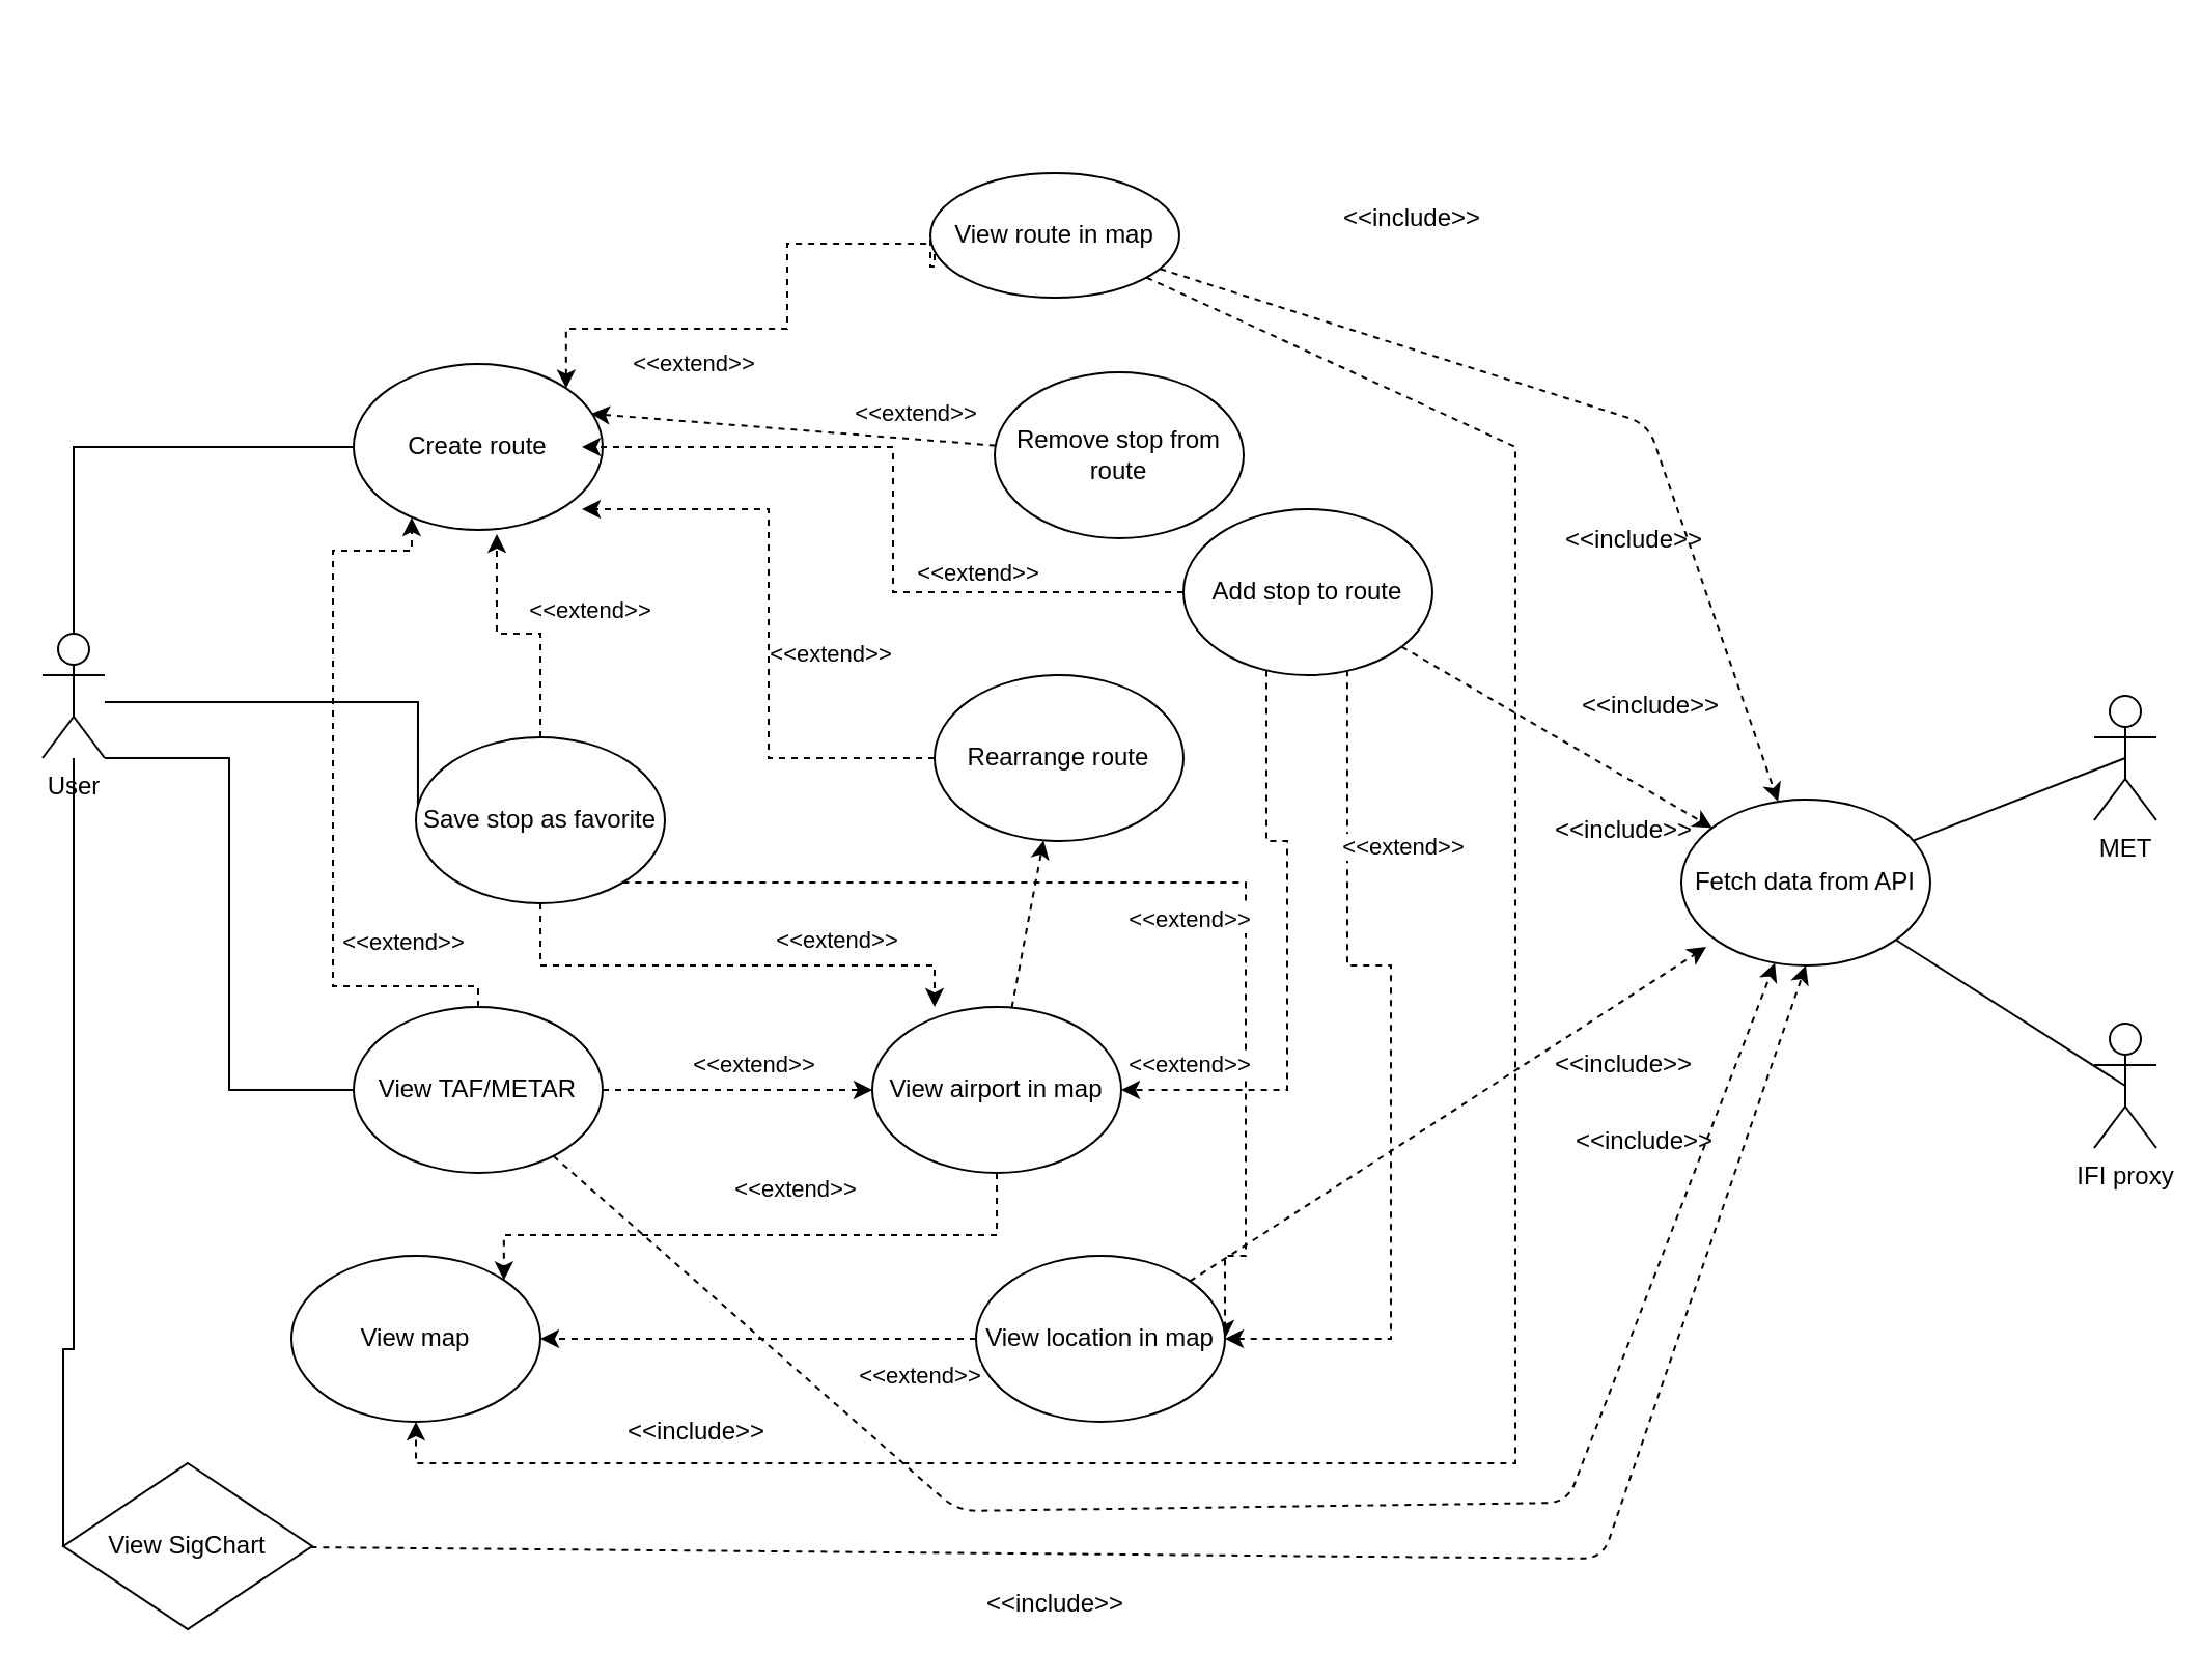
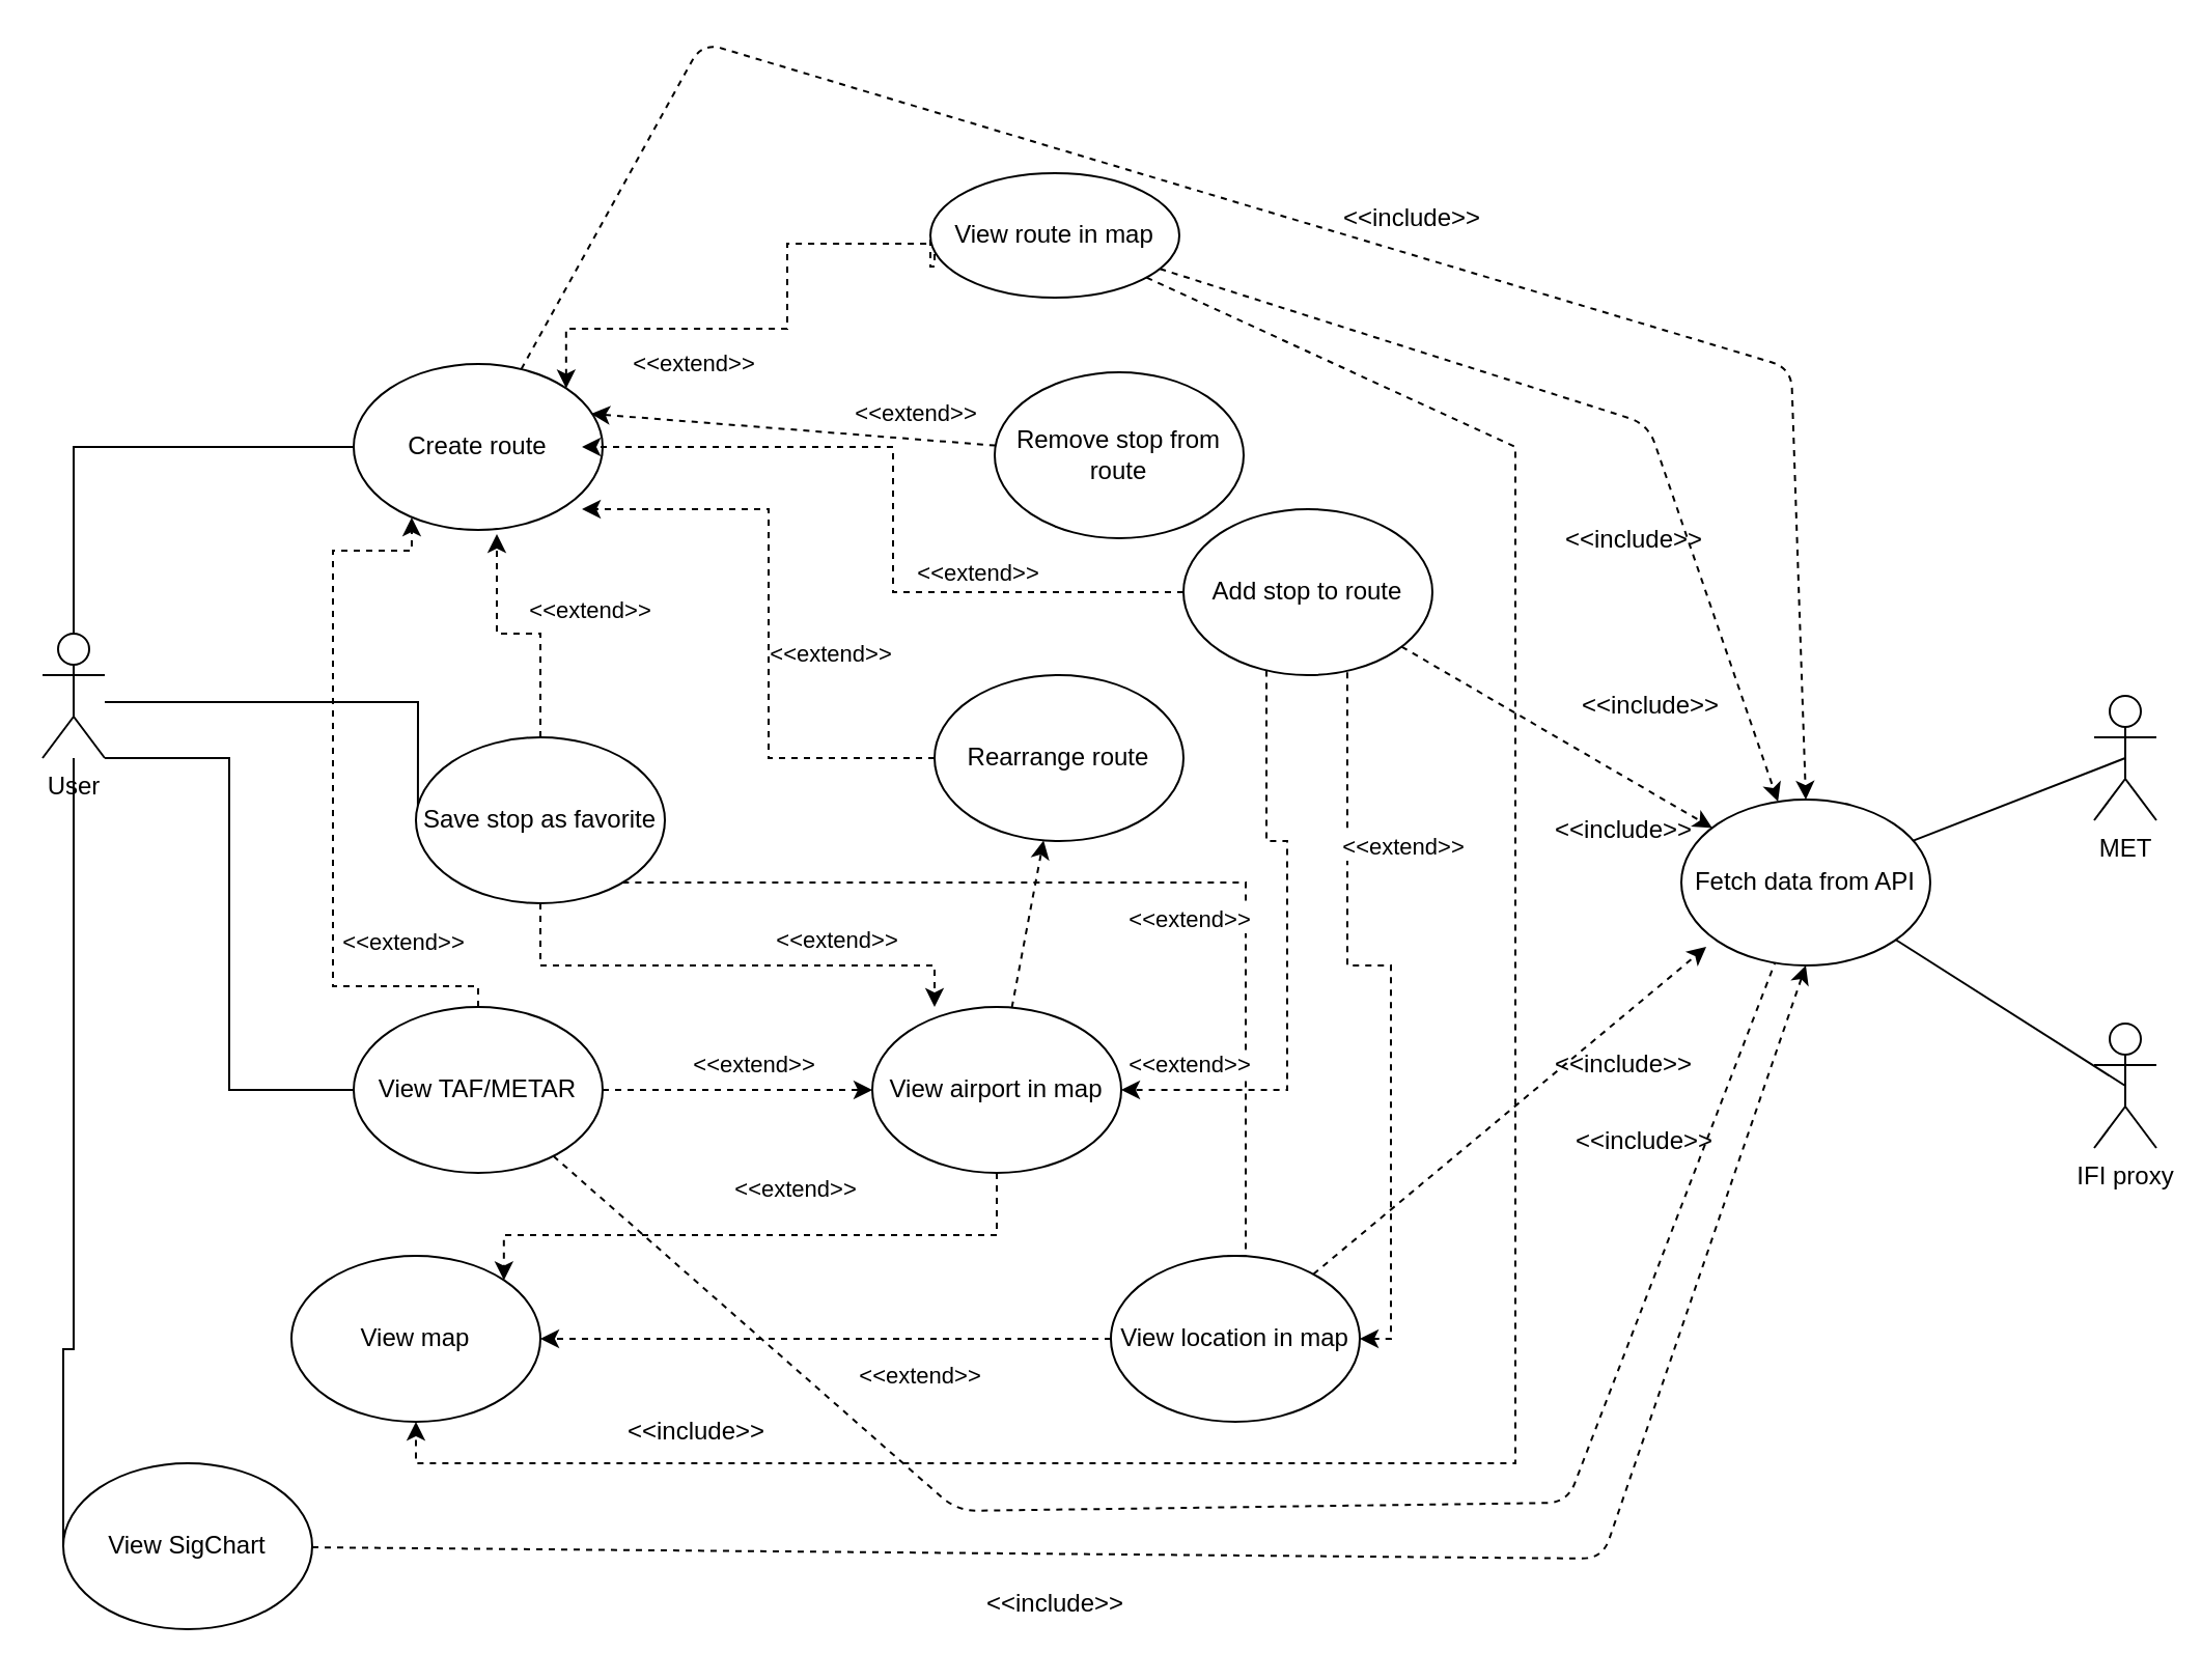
+ <mxCell id="8" style="edgeStyle=none;html=1;dashed=1;entryX=0.5;entryY=0;entryDx=0;entryDy=0;" parent="1" source="9" target="54" edge="1"><mxGeometry relative="1" as="geometry"><Array as="points"><mxPoint x="338" y="20" /><mxPoint x="863" y="177" /></Array></mxGeometry></mxCell>
- <mxCell id="11" style="edgeStyle=none;html=1;endArrow=classic;endFill=1;dashed=1;" parent="1" source="12" target="54" edge="1"><mxGeometry relative="1" as="geometry"><Array as="points"><mxPoint x="461" y="728" /><mxPoint x="755" y="724" /></Array></mxGeometry></mxCell>
+ <mxCell id="11" style="edgeStyle=none;html=1;endArrow=none;endFill=1;dashed=1;" parent="1" source="12" target="54" edge="1"><mxGeometry relative="1" as="geometry"><Array as="points"><mxPoint x="461" y="728" /><mxPoint x="755" y="724" /></Array></mxGeometry></mxCell>
- <mxCell id="32" value="View location in map" style="ellipse;whiteSpace=wrap;html=1;rounded=0;" parent="1" vertex="1"><mxGeometry x="470" y="605" width="120" height="80" as="geometry" /></mxCell>
+ <mxCell id="32" value="View location in map" style="ellipse;whiteSpace=wrap;html=1;rounded=0;" parent="1" vertex="1"><mxGeometry x="535" y="605" width="120" height="80" as="geometry" /></mxCell>
- <mxCell id="16" value="View SigChart" style="rhombus;whiteSpace=wrap;html=1;" parent="1" vertex="1"><mxGeometry x="30" y="705" width="120" height="80" as="geometry" /></mxCell>
+ <mxCell id="16" value="View SigChart" style="ellipse;whiteSpace=wrap;html=1;rounded=0;" parent="1" vertex="1"><mxGeometry x="30" y="705" width="120" height="80" as="geometry" /></mxCell>
